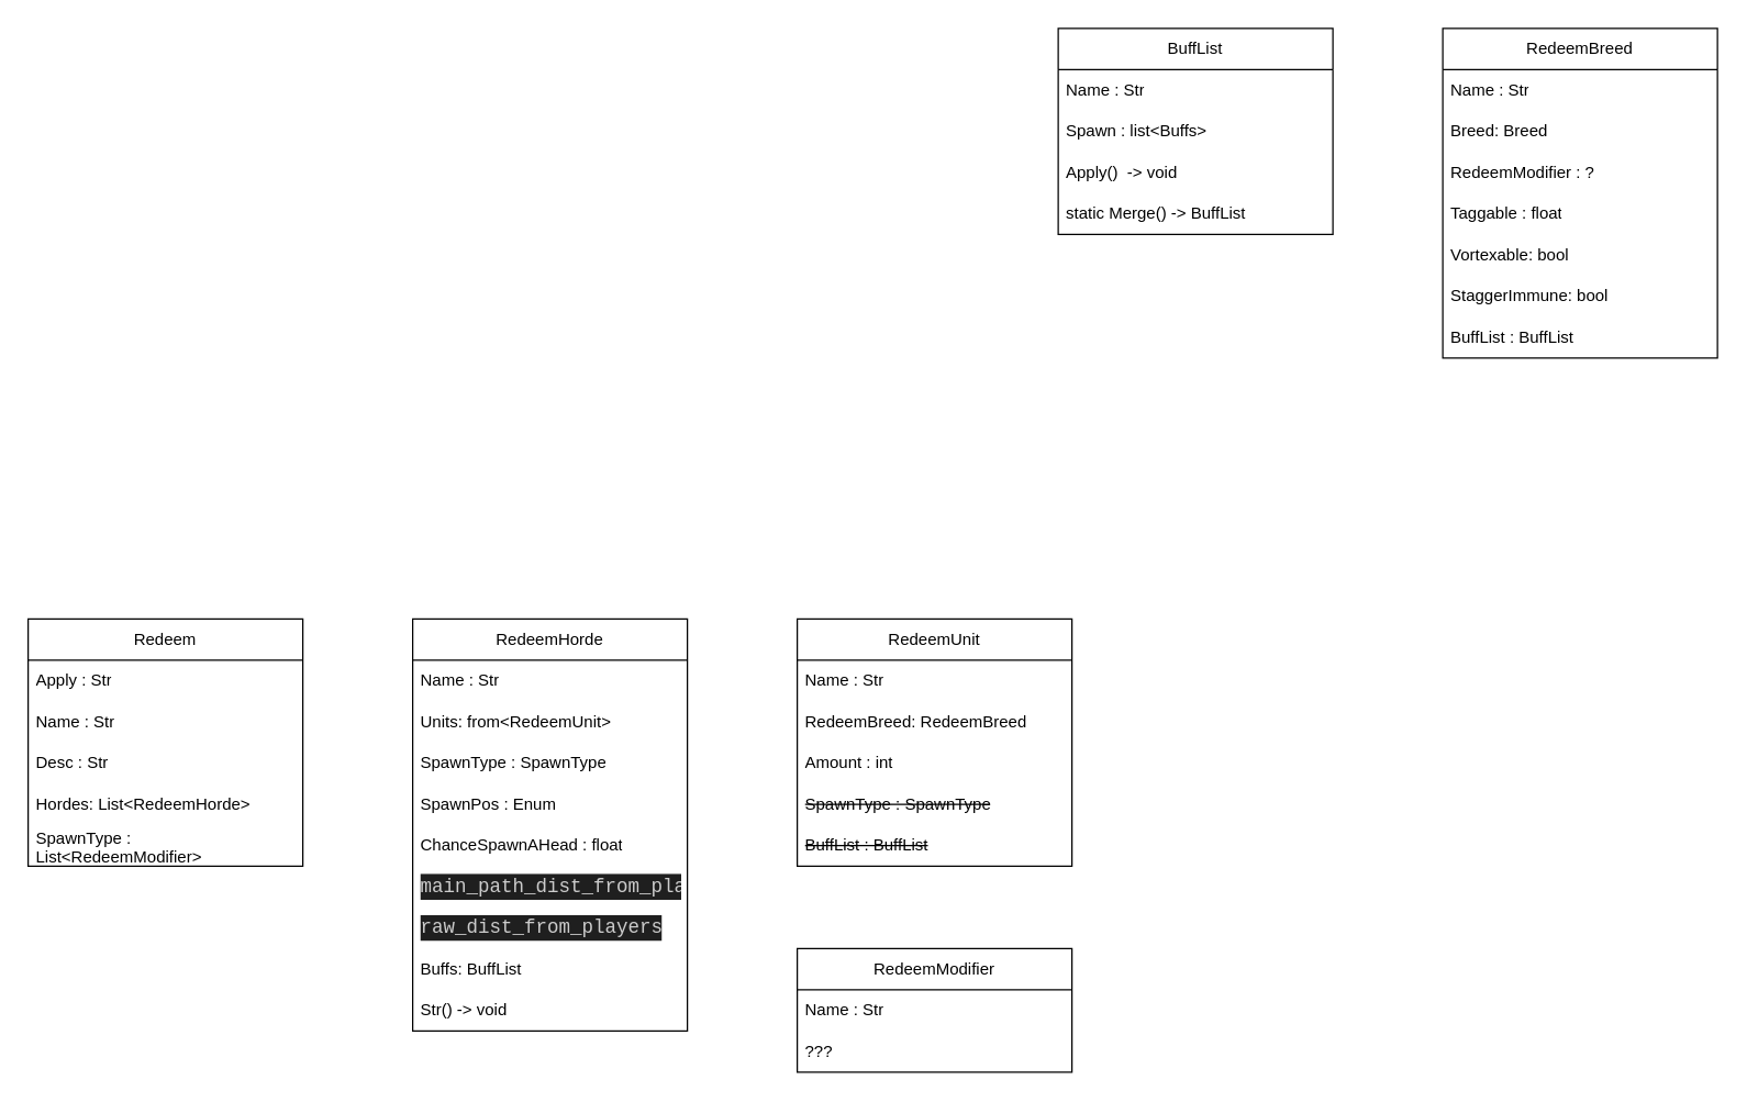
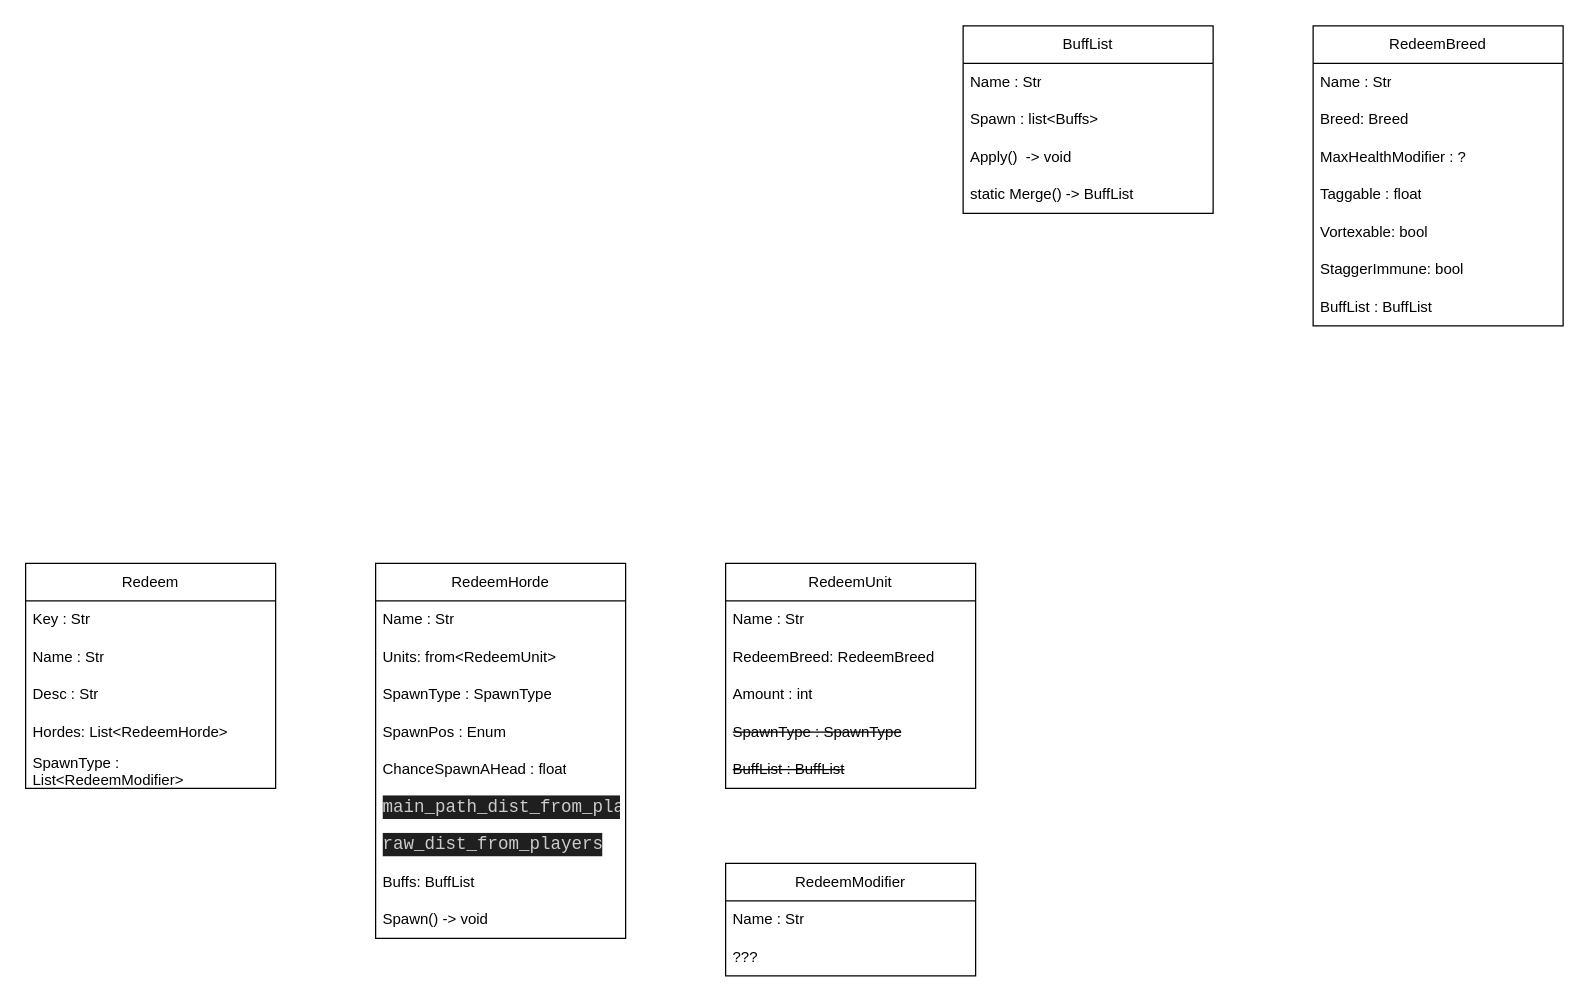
- <mxCell id="30" value="RedeemModifier : ?" style="text;strokeColor=none;fillColor=none;align=left;verticalAlign=middle;spacingLeft=4;spacingRight=4;overflow=hidden;points=[[0,0.5],[1,0.5]];portConstraint=eastwest;rotatable=0;whiteSpace=wrap;html=1;" parent="27" vertex="1"><mxGeometry y="90" width="200" height="30" as="geometry" /></mxCell>
+ <mxCell id="30" value="MaxHealthModifier : ?" style="text;strokeColor=none;fillColor=none;align=left;verticalAlign=middle;spacingLeft=4;spacingRight=4;overflow=hidden;points=[[0,0.5],[1,0.5]];portConstraint=eastwest;rotatable=0;whiteSpace=wrap;html=1;" parent="27" vertex="1"><mxGeometry y="90" width="200" height="30" as="geometry" /></mxCell>
- <mxCell id="3" value="Apply : Str" style="text;strokeColor=none;fillColor=none;align=left;verticalAlign=middle;spacingLeft=4;spacingRight=4;overflow=hidden;points=[[0,0.5],[1,0.5]];portConstraint=eastwest;rotatable=0;whiteSpace=wrap;html=1;" parent="2" vertex="1"><mxGeometry y="30" width="200" height="30" as="geometry" /></mxCell>
+ <mxCell id="3" value="Key : Str" style="text;strokeColor=none;fillColor=none;align=left;verticalAlign=middle;spacingLeft=4;spacingRight=4;overflow=hidden;points=[[0,0.5],[1,0.5]];portConstraint=eastwest;rotatable=0;whiteSpace=wrap;html=1;" parent="2" vertex="1"><mxGeometry y="30" width="200" height="30" as="geometry" /></mxCell>
- <mxCell id="26" value="Str() -&amp;gt; void" style="text;strokeColor=none;fillColor=none;align=left;verticalAlign=middle;spacingLeft=4;spacingRight=4;overflow=hidden;points=[[0,0.5],[1,0.5]];portConstraint=eastwest;rotatable=0;whiteSpace=wrap;html=1;" parent="17" vertex="1"><mxGeometry y="270" width="200" height="30" as="geometry" /></mxCell>
+ <mxCell id="26" value="Spawn() -&amp;gt; void" style="text;strokeColor=none;fillColor=none;align=left;verticalAlign=middle;spacingLeft=4;spacingRight=4;overflow=hidden;points=[[0,0.5],[1,0.5]];portConstraint=eastwest;rotatable=0;whiteSpace=wrap;html=1;" parent="17" vertex="1"><mxGeometry y="270" width="200" height="30" as="geometry" /></mxCell>
